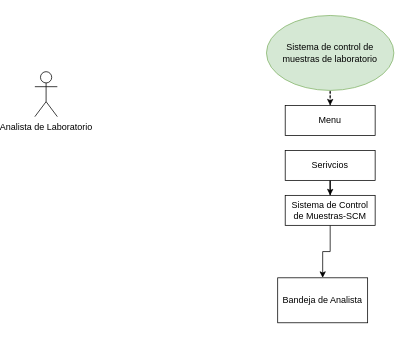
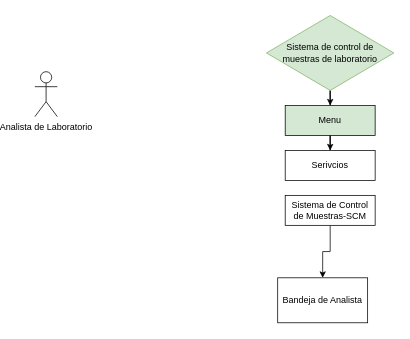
- <mxCell id="3" value="Sistema de control de muestras de laboratorio&lt;br&gt;" style="ellipse;whiteSpace=wrap;html=1;fillColor=#d5e8d4;strokeColor=#82b366;" vertex="1" parent="1"><mxGeometry x="329" y="20" width="170" height="100" as="geometry" /></mxCell>
+ <mxCell id="3" value="Sistema de control de muestras de laboratorio&lt;br&gt;" style="rhombus;whiteSpace=wrap;html=1;fillColor=#d5e8d4;strokeColor=#82b366;" vertex="1" parent="1"><mxGeometry x="329" y="20" width="170" height="100" as="geometry" /></mxCell>
- <mxCell id="2" value="" style="edgeStyle=orthogonalEdgeStyle;rounded=0;orthogonalLoop=1;jettySize=auto;html=1;dashed=1;" edge="1" parent="1" source="3" target="6"><mxGeometry relative="1" as="geometry" /></mxCell>
+ <mxCell id="2" value="" style="edgeStyle=orthogonalEdgeStyle;rounded=0;orthogonalLoop=1;jettySize=auto;html=1;" edge="1" parent="1" source="3" target="6"><mxGeometry relative="1" as="geometry" /></mxCell>
- <mxCell id="6" value="Menu&lt;br&gt;" style="whiteSpace=wrap;html=1;" vertex="1" parent="1"><mxGeometry x="354" y="140" width="120" height="40" as="geometry" /></mxCell>
+ <mxCell id="6" value="Menu&lt;br&gt;" style="whiteSpace=wrap;html=1;fillColor=#d5e8d4;" vertex="1" parent="1"><mxGeometry x="354" y="140" width="120" height="40" as="geometry" /></mxCell>
+ <mxCell id="5" value="" style="edgeStyle=orthogonalEdgeStyle;rounded=0;orthogonalLoop=1;jettySize=auto;html=1;" edge="1" parent="1" source="6" target="8"><mxGeometry relative="1" as="geometry" /></mxCell>
- <mxCell id="7" value="" style="edgeStyle=orthogonalEdgeStyle;rounded=0;orthogonalLoop=1;jettySize=auto;html=1;" edge="1" parent="1" source="8" target="10"><mxGeometry relative="1" as="geometry" /></mxCell>
